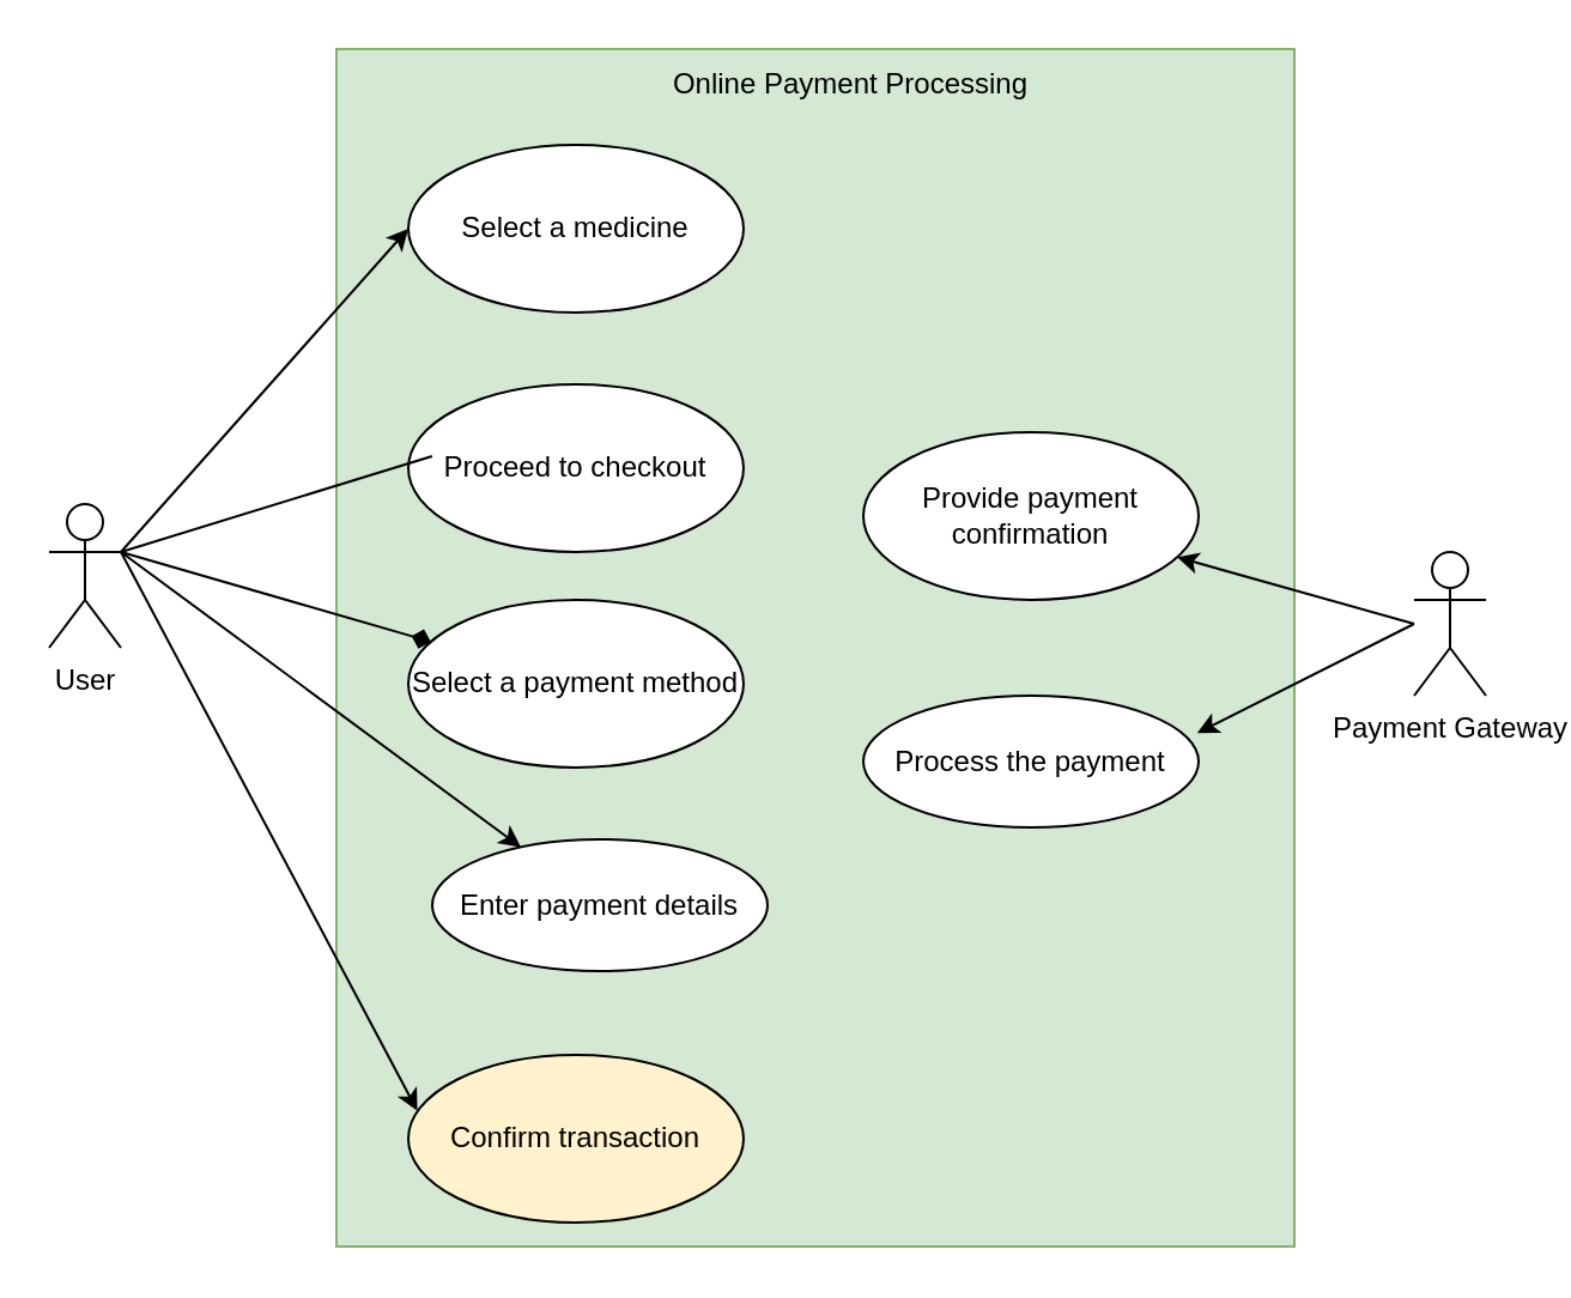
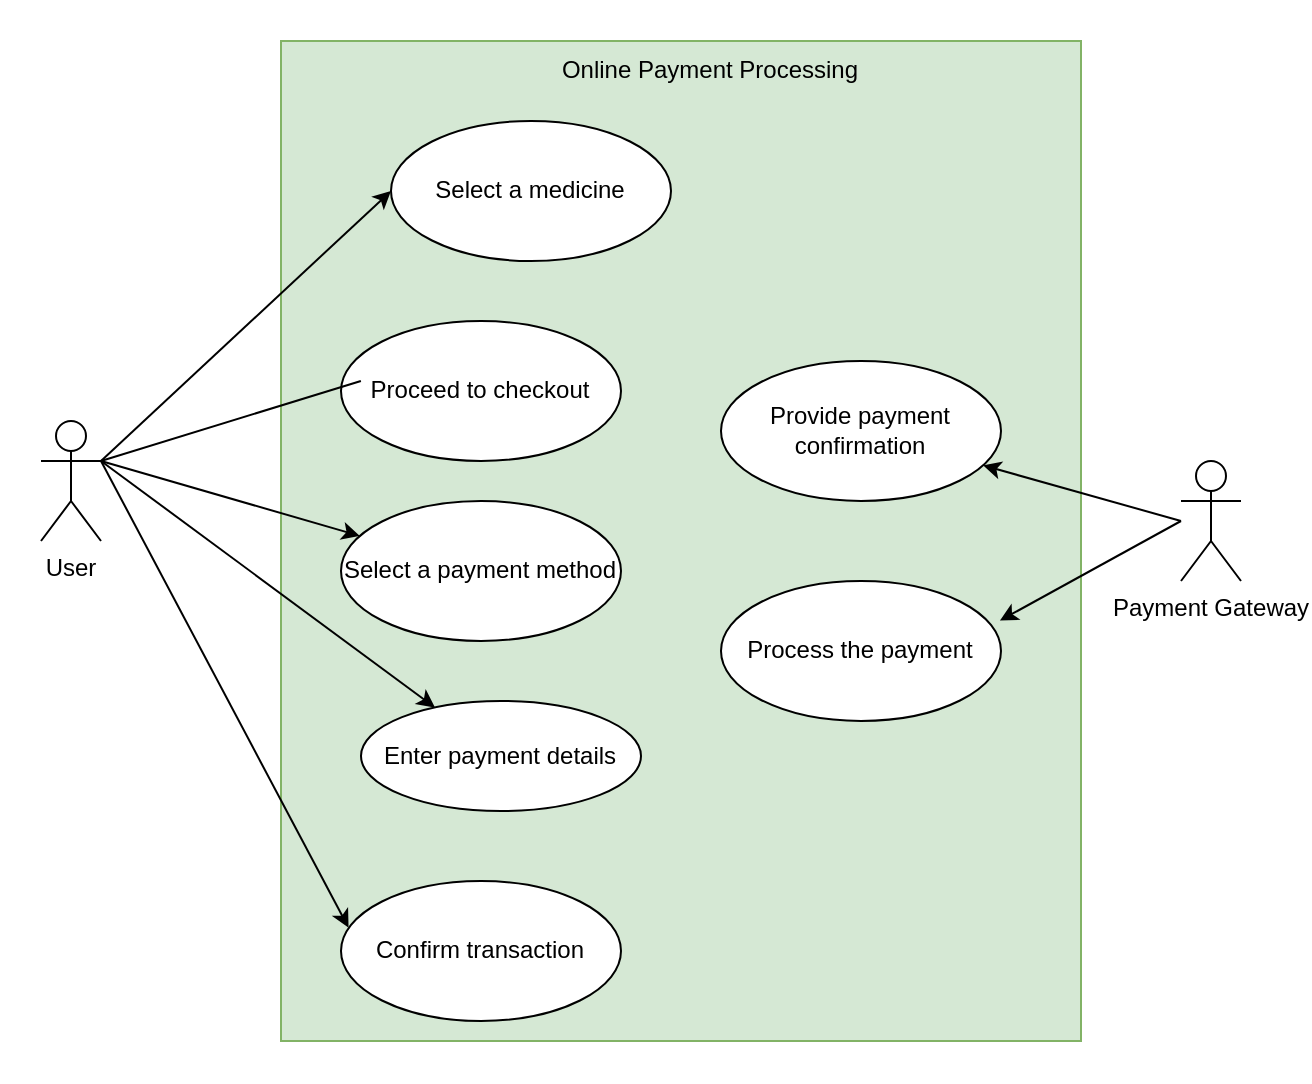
- <mxCell id="7" value="Select a medicine" style="ellipse;whiteSpace=wrap;html=1;" vertex="1" parent="1"><mxGeometry x="170" y="60" width="140" height="70" as="geometry" /></mxCell>
+ <mxCell id="7" value="Select a medicine" style="ellipse;whiteSpace=wrap;html=1;" vertex="1" parent="1"><mxGeometry x="195" y="60" width="140" height="70" as="geometry" /></mxCell>
- <mxCell id="4" style="edgeStyle=none;rounded=0;orthogonalLoop=1;jettySize=auto;html=1;exitX=1;exitY=0.333;exitDx=0;exitDy=0;exitPerimeter=0;endArrow=diamond;" edge="1" parent="1" source="6" target="9"><mxGeometry relative="1" as="geometry" /></mxCell>
+ <mxCell id="4" style="edgeStyle=none;rounded=0;orthogonalLoop=1;jettySize=auto;html=1;exitX=1;exitY=0.333;exitDx=0;exitDy=0;exitPerimeter=0;" edge="1" parent="1" source="6" target="9"><mxGeometry relative="1" as="geometry" /></mxCell>
- <mxCell id="15" value="Process the payment" style="ellipse;whiteSpace=wrap;html=1;" vertex="1" parent="1"><mxGeometry x="360" y="290" width="140" height="55" as="geometry" /></mxCell>
+ <mxCell id="15" value="Process the payment" style="ellipse;whiteSpace=wrap;html=1;" vertex="1" parent="1"><mxGeometry x="360" y="290" width="140" height="70" as="geometry" /></mxCell>
- <mxCell id="11" value="Confirm transaction" style="ellipse;whiteSpace=wrap;html=1;fillColor=#fff2cc;" vertex="1" parent="1"><mxGeometry x="170" y="440" width="140" height="70" as="geometry" /></mxCell>
+ <mxCell id="11" value="Confirm transaction" style="ellipse;whiteSpace=wrap;html=1;" vertex="1" parent="1"><mxGeometry x="170" y="440" width="140" height="70" as="geometry" /></mxCell>
